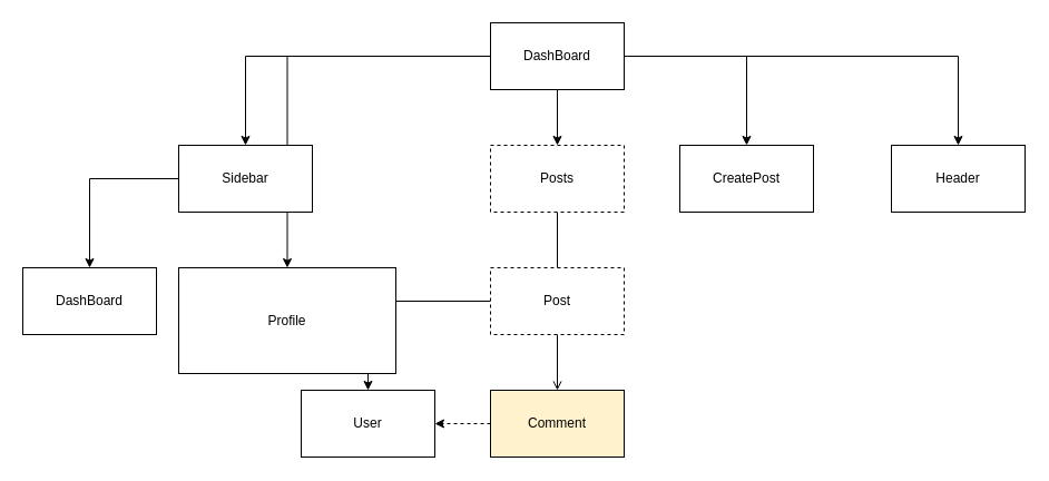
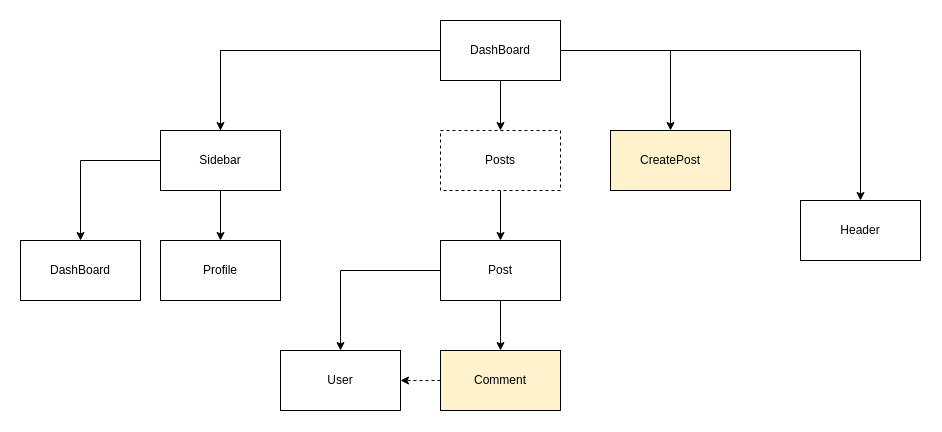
- <mxCell id="20" value="CreatePost" style="rounded=0;whiteSpace=wrap;html=1;" vertex="1" parent="1"><mxGeometry x="610" y="130" width="120" height="60" as="geometry" /></mxCell>
+ <mxCell id="20" value="CreatePost" style="rounded=0;whiteSpace=wrap;html=1;fillColor=#fff2cc;" vertex="1" parent="1"><mxGeometry x="610" y="130" width="120" height="60" as="geometry" /></mxCell>
- <mxCell id="18" value="Header" style="rounded=0;whiteSpace=wrap;html=1;" vertex="1" parent="1"><mxGeometry x="800" y="130" width="120" height="60" as="geometry" /></mxCell>
+ <mxCell id="18" value="Header" style="rounded=0;whiteSpace=wrap;html=1;" vertex="1" parent="1"><mxGeometry x="800" y="200" width="120" height="60" as="geometry" /></mxCell>
- <mxCell id="16" style="edgeStyle=orthogonalEdgeStyle;rounded=0;orthogonalLoop=1;jettySize=auto;html=1;endArrow=none;" edge="1" parent="1" source="17" target="12"><mxGeometry relative="1" as="geometry" /></mxCell>
+ <mxCell id="16" style="edgeStyle=orthogonalEdgeStyle;rounded=0;orthogonalLoop=1;jettySize=auto;html=1;" edge="1" parent="1" source="17" target="12"><mxGeometry relative="1" as="geometry" /></mxCell>
- <mxCell id="12" value="Post" style="rounded=0;whiteSpace=wrap;html=1;dashed=1;" vertex="1" parent="1"><mxGeometry x="440" y="240" width="120" height="60" as="geometry" /></mxCell>
+ <mxCell id="12" value="Post" style="rounded=0;whiteSpace=wrap;html=1;" vertex="1" parent="1"><mxGeometry x="440" y="240" width="120" height="60" as="geometry" /></mxCell>
- <mxCell id="19" value="Profile" style="rounded=0;whiteSpace=wrap;html=1;" vertex="1" parent="1"><mxGeometry x="160" y="240" width="195" height="95" as="geometry" /></mxCell>
+ <mxCell id="19" value="Profile" style="rounded=0;whiteSpace=wrap;html=1;" vertex="1" parent="1"><mxGeometry x="160" y="240" width="120" height="60" as="geometry" /></mxCell>
- <mxCell id="10" style="edgeStyle=orthogonalEdgeStyle;rounded=0;orthogonalLoop=1;jettySize=auto;html=1;endArrow=open;" edge="1" parent="1" source="12" target="14"><mxGeometry relative="1" as="geometry" /></mxCell>
+ <mxCell id="10" style="edgeStyle=orthogonalEdgeStyle;rounded=0;orthogonalLoop=1;jettySize=auto;html=1;" edge="1" parent="1" source="12" target="14"><mxGeometry relative="1" as="geometry" /></mxCell>
- <mxCell id="15" value="User" style="rounded=0;whiteSpace=wrap;html=1;" vertex="1" parent="1"><mxGeometry x="270" y="350" width="120" height="60" as="geometry" /></mxCell>
+ <mxCell id="15" value="User" style="rounded=0;whiteSpace=wrap;html=1;" vertex="1" parent="1"><mxGeometry x="280" y="350" width="120" height="60" as="geometry" /></mxCell>
